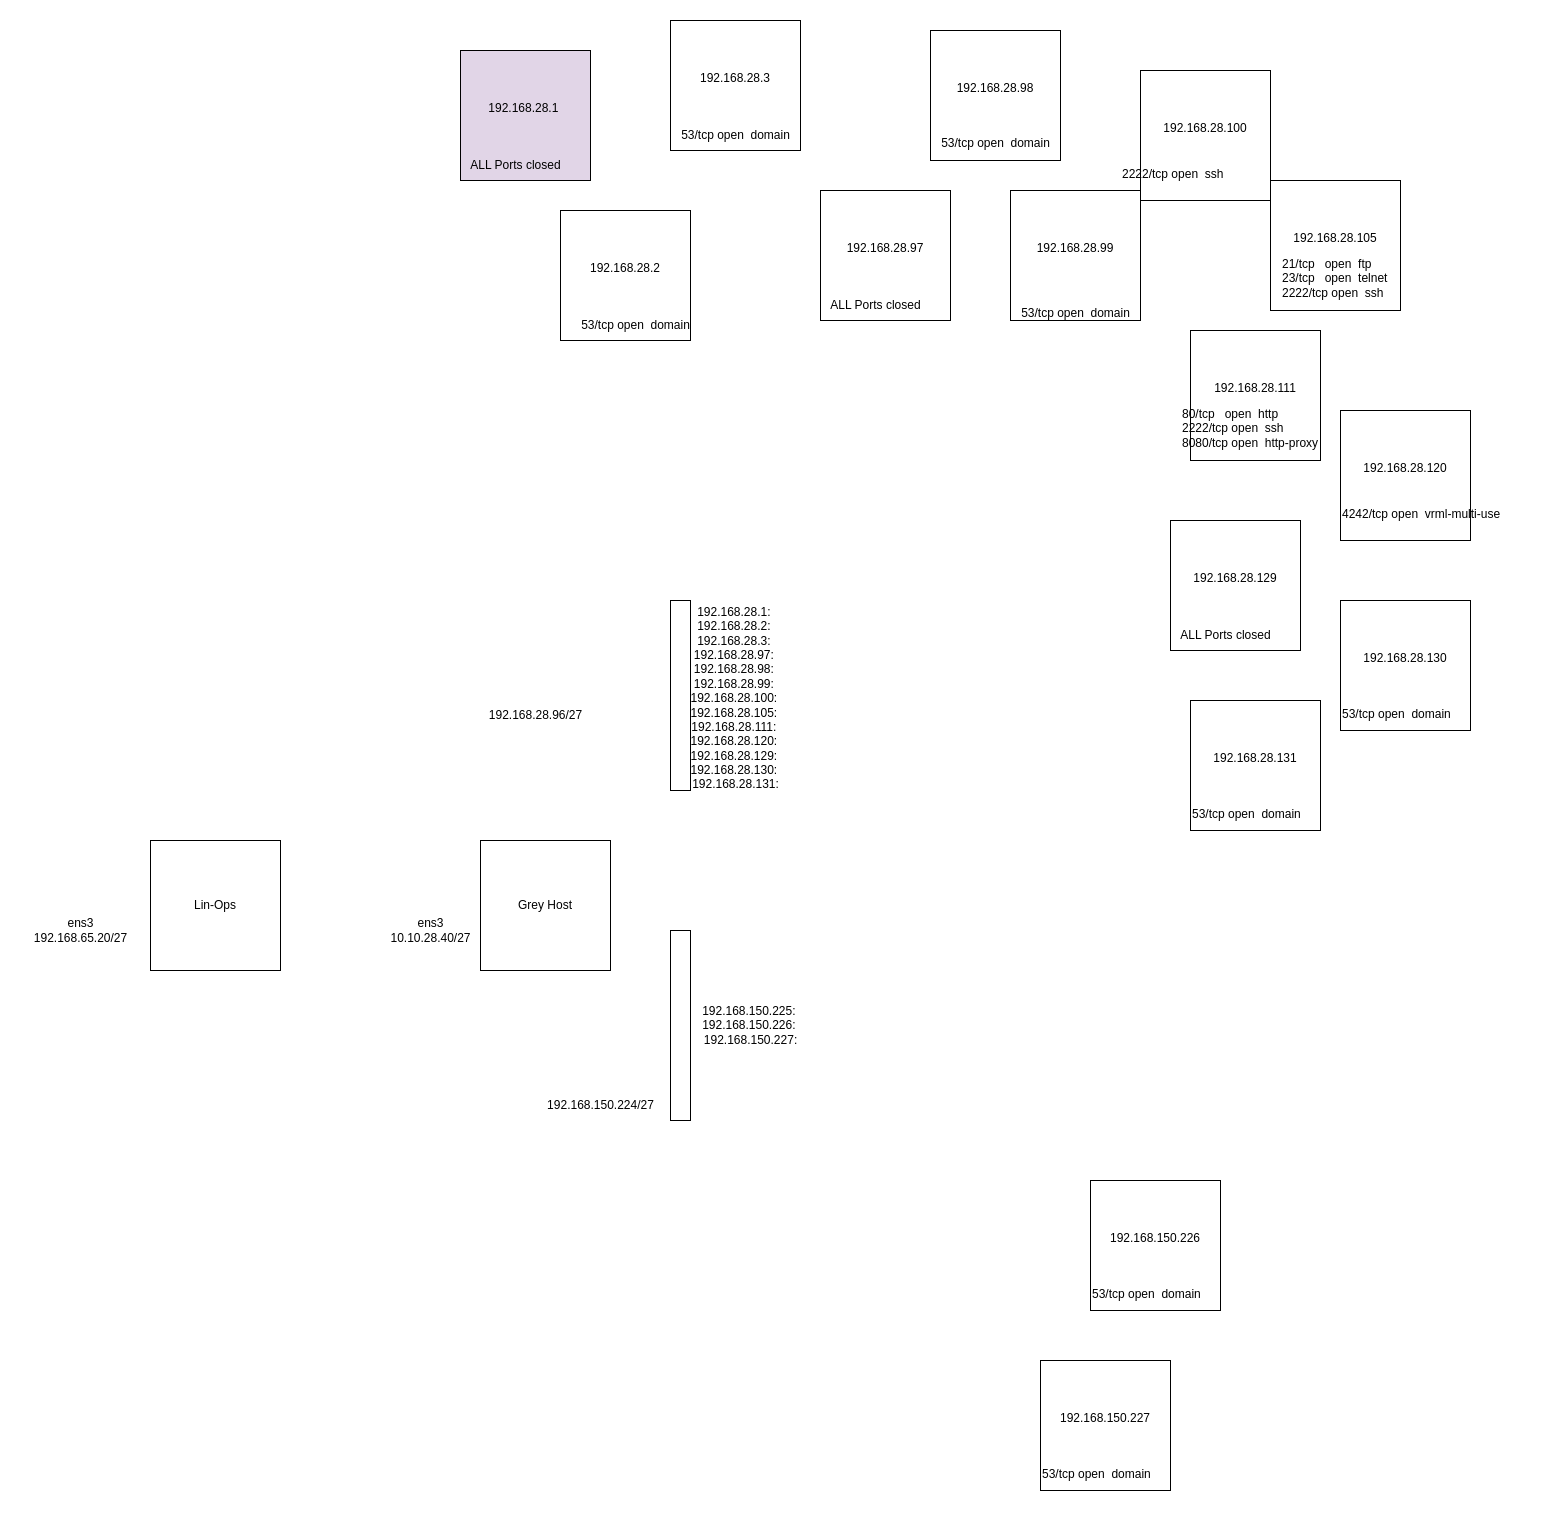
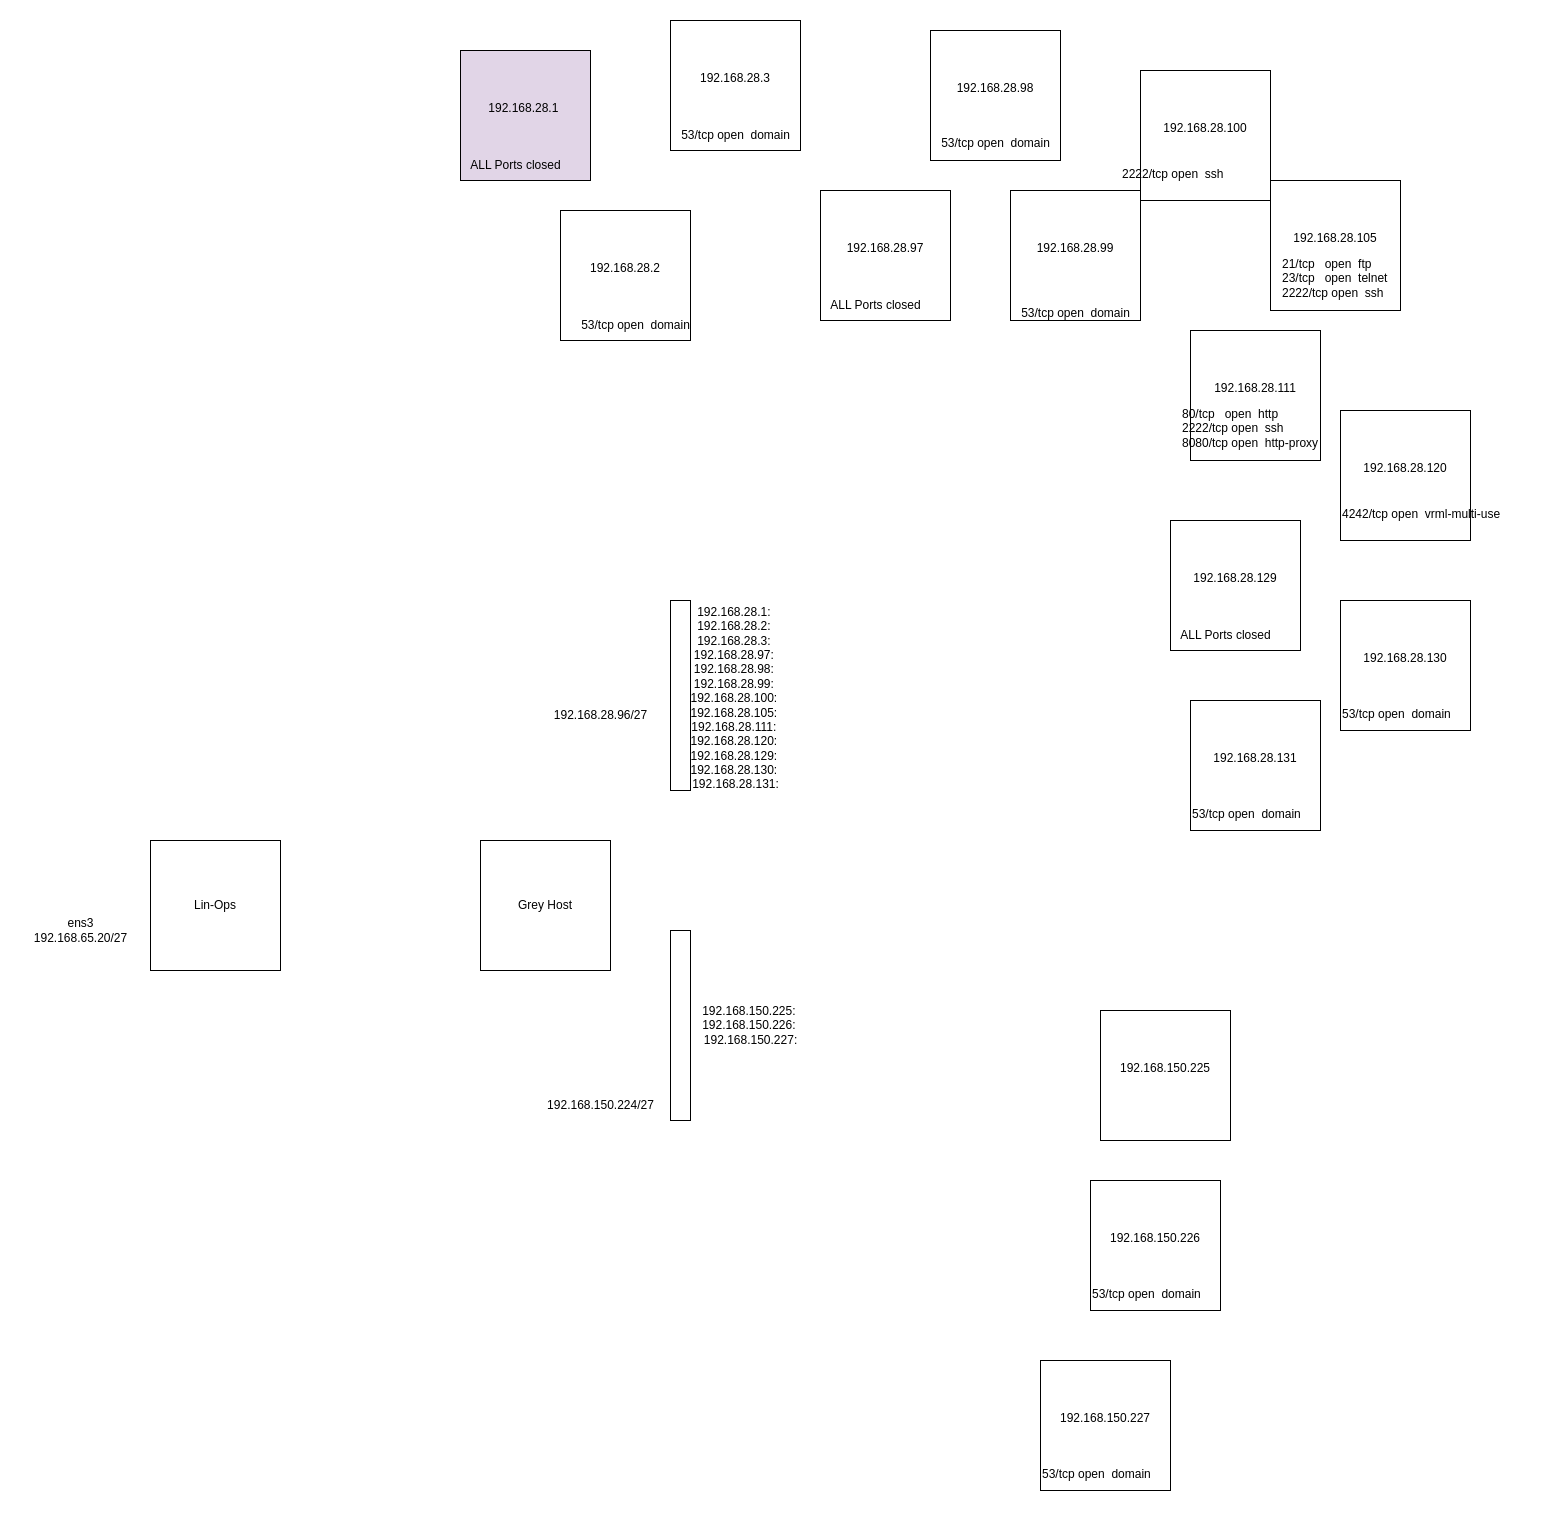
- <mxCell id="8" value="192.168.28.96/27" style="text;html=1;align=center;verticalAlign=middle;resizable=0;points=[];autosize=1;strokeColor=none;fillColor=none;" vertex="1" parent="1"><mxGeometry x="475" y="700" width="120" height="30" as="geometry" /></mxCell>
+ <mxCell id="8" value="192.168.28.96/27" style="text;html=1;align=center;verticalAlign=middle;resizable=0;points=[];autosize=1;strokeColor=none;fillColor=none;" vertex="1" parent="1"><mxGeometry x="540" y="700" width="120" height="30" as="geometry" /></mxCell>
- <mxCell id="5" value="ens3&lt;br&gt;10.10.28.40/27" style="text;html=1;align=center;verticalAlign=middle;resizable=0;points=[];autosize=1;strokeColor=none;fillColor=none;" vertex="1" parent="1"><mxGeometry x="380" y="910" width="100" height="40" as="geometry" /></mxCell>
+ <mxCell id="25" value="&lt;div style=&quot;&quot;&gt;192.168.150.225&lt;/div&gt;&lt;div&gt;&lt;br&gt;&lt;/div&gt;" style="whiteSpace=wrap;html=1;aspect=fixed;" vertex="1" parent="1"><mxGeometry x="1100" y="1010" width="130" height="130" as="geometry" /></mxCell>
